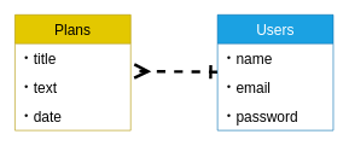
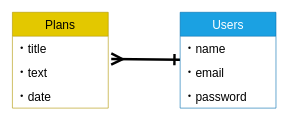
- <mxCell id="6" style="edgeStyle=none;html=1;entryX=1.031;entryY=-0.05;entryDx=0;entryDy=0;entryPerimeter=0;startArrow=ERone;startFill=0;endArrow=ERmany;endFill=0;strokeWidth=4;endSize=14;startSize=14;dashed=1;" edge="1" parent="1" source="7" target="4"><mxGeometry relative="1" as="geometry" /></mxCell>
+ <mxCell id="6" style="edgeStyle=none;html=1;entryX=1.031;entryY=-0.05;entryDx=0;entryDy=0;entryPerimeter=0;startArrow=ERone;startFill=0;endArrow=ERmany;endFill=0;strokeWidth=4;endSize=14;startSize=14;" edge="1" parent="1" source="7" target="4"><mxGeometry relative="1" as="geometry" /></mxCell>
